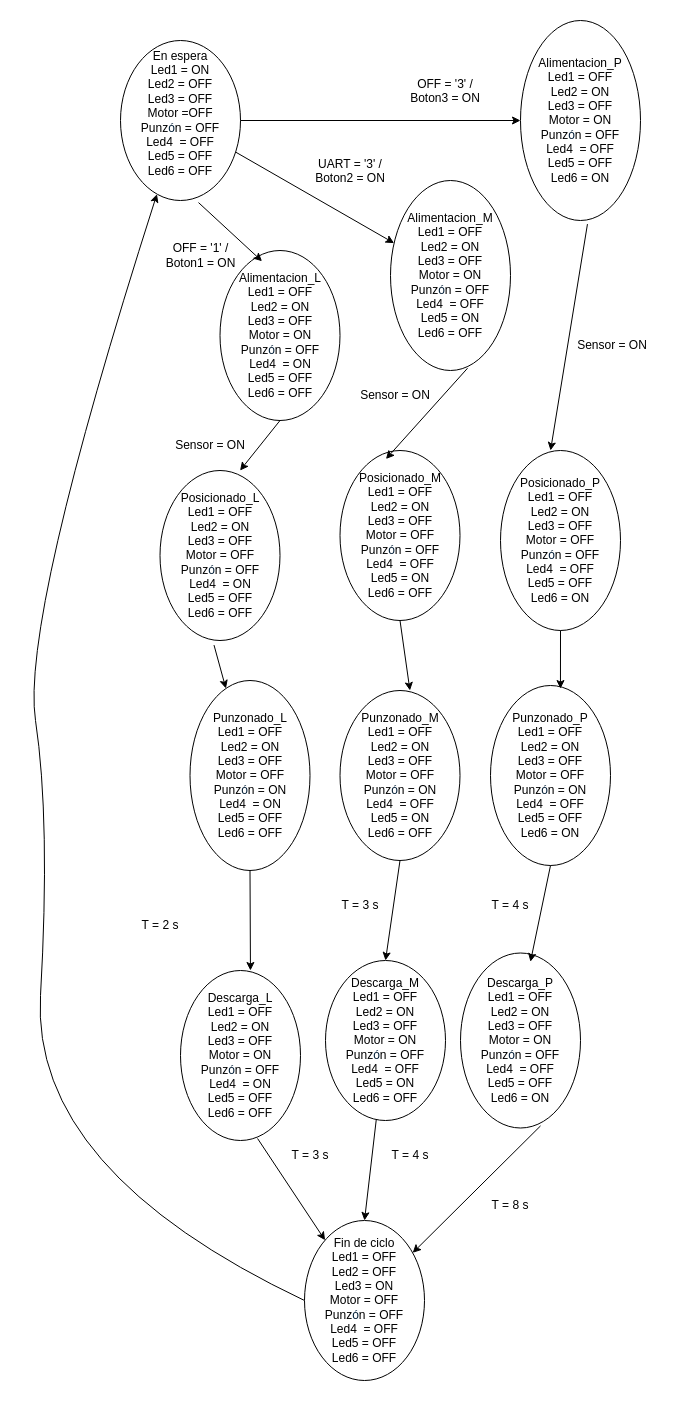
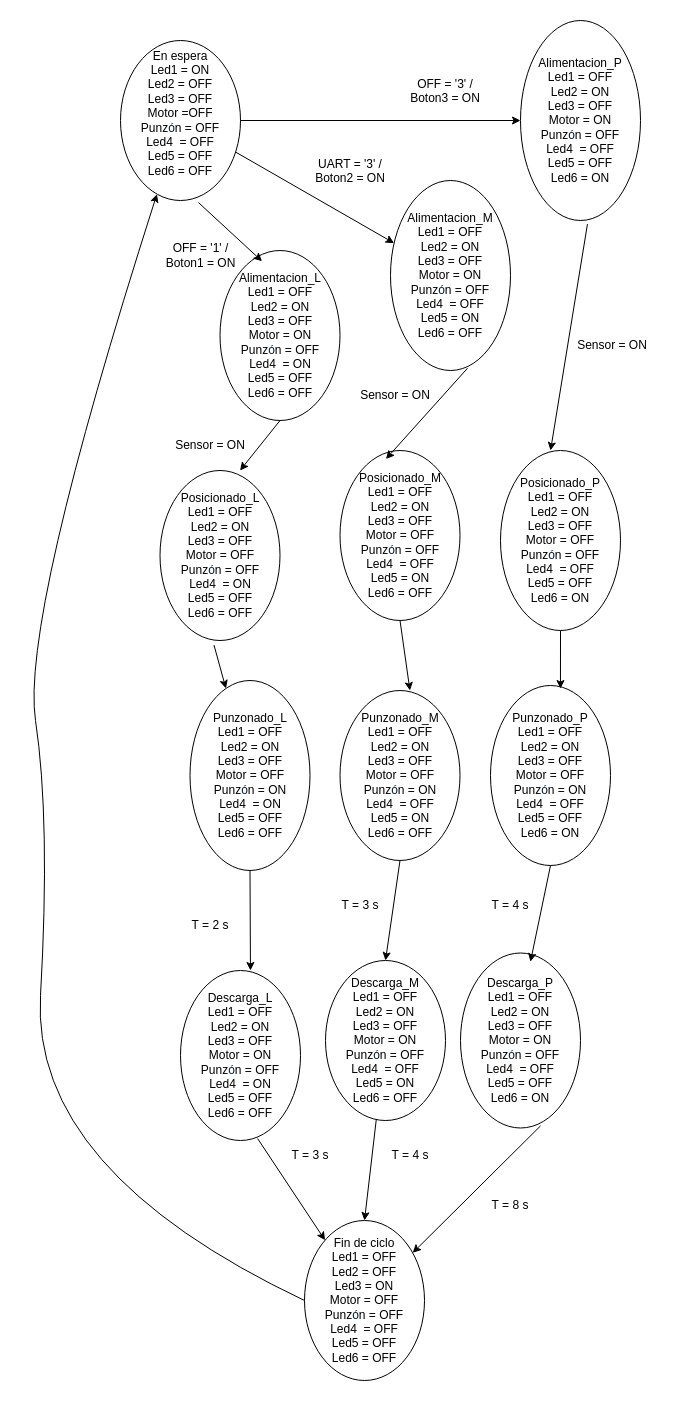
- <mxCell id="33" value="T = 2 s" style="text;html=1;align=center;verticalAlign=middle;whiteSpace=wrap;rounded=0;" parent="1" vertex="1"><mxGeometry x="130" y="910" width="60" height="30" as="geometry" /></mxCell>
+ <mxCell id="33" value="T = 2 s" style="text;html=1;align=center;verticalAlign=middle;whiteSpace=wrap;rounded=0;" parent="1" vertex="1"><mxGeometry x="180" y="910" width="60" height="30" as="geometry" /></mxCell>
